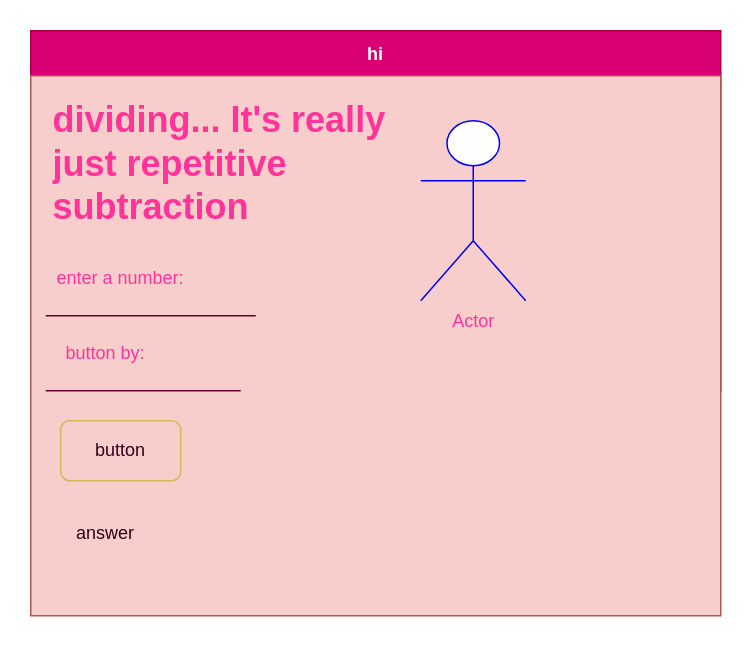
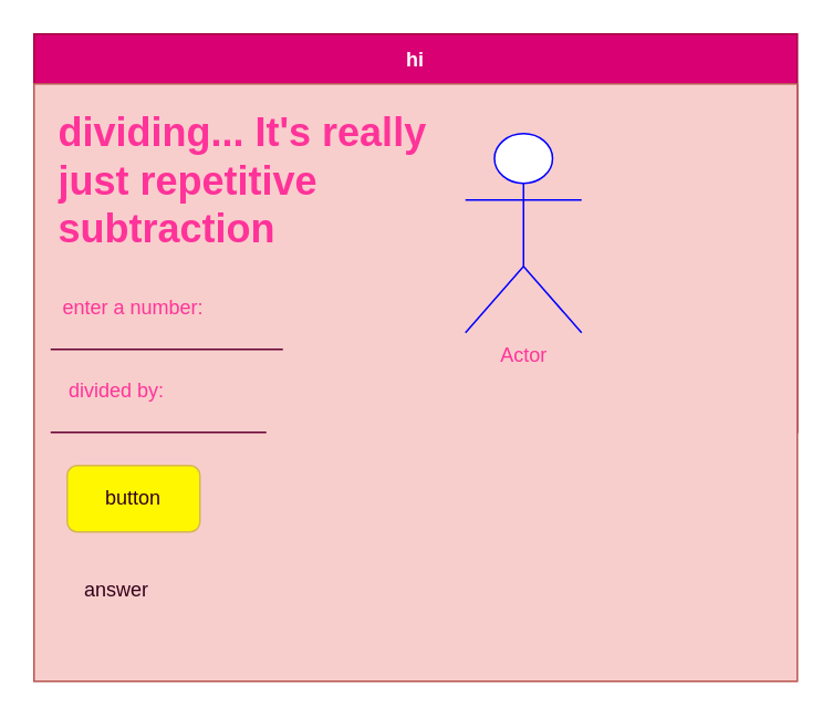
- <mxCell id="8" value="button by:" style="text;html=1;strokeColor=none;fillColor=none;align=center;verticalAlign=middle;whiteSpace=wrap;rounded=0;fontColor=#FF3399;" vertex="1" parent="1"><mxGeometry x="30" y="220" width="80" height="30" as="geometry" /></mxCell>
+ <mxCell id="8" value="divided by:" style="text;html=1;strokeColor=none;fillColor=none;align=center;verticalAlign=middle;whiteSpace=wrap;rounded=0;fontColor=#FF3399;" vertex="1" parent="1"><mxGeometry x="30" y="220" width="80" height="30" as="geometry" /></mxCell>
- <mxCell id="10" value="button" style="rounded=1;whiteSpace=wrap;html=1;strokeColor=#d6b656;fillColor=#f8cecc;fontColor=#33001A;" vertex="1" parent="1"><mxGeometry x="40" y="280" width="80" height="40" as="geometry" /></mxCell>
+ <mxCell id="10" value="button" style="rounded=1;whiteSpace=wrap;html=1;strokeColor=#d6b656;fillColor=#FFF700;fontColor=#33001A;" vertex="1" parent="1"><mxGeometry x="40" y="280" width="80" height="40" as="geometry" /></mxCell>
